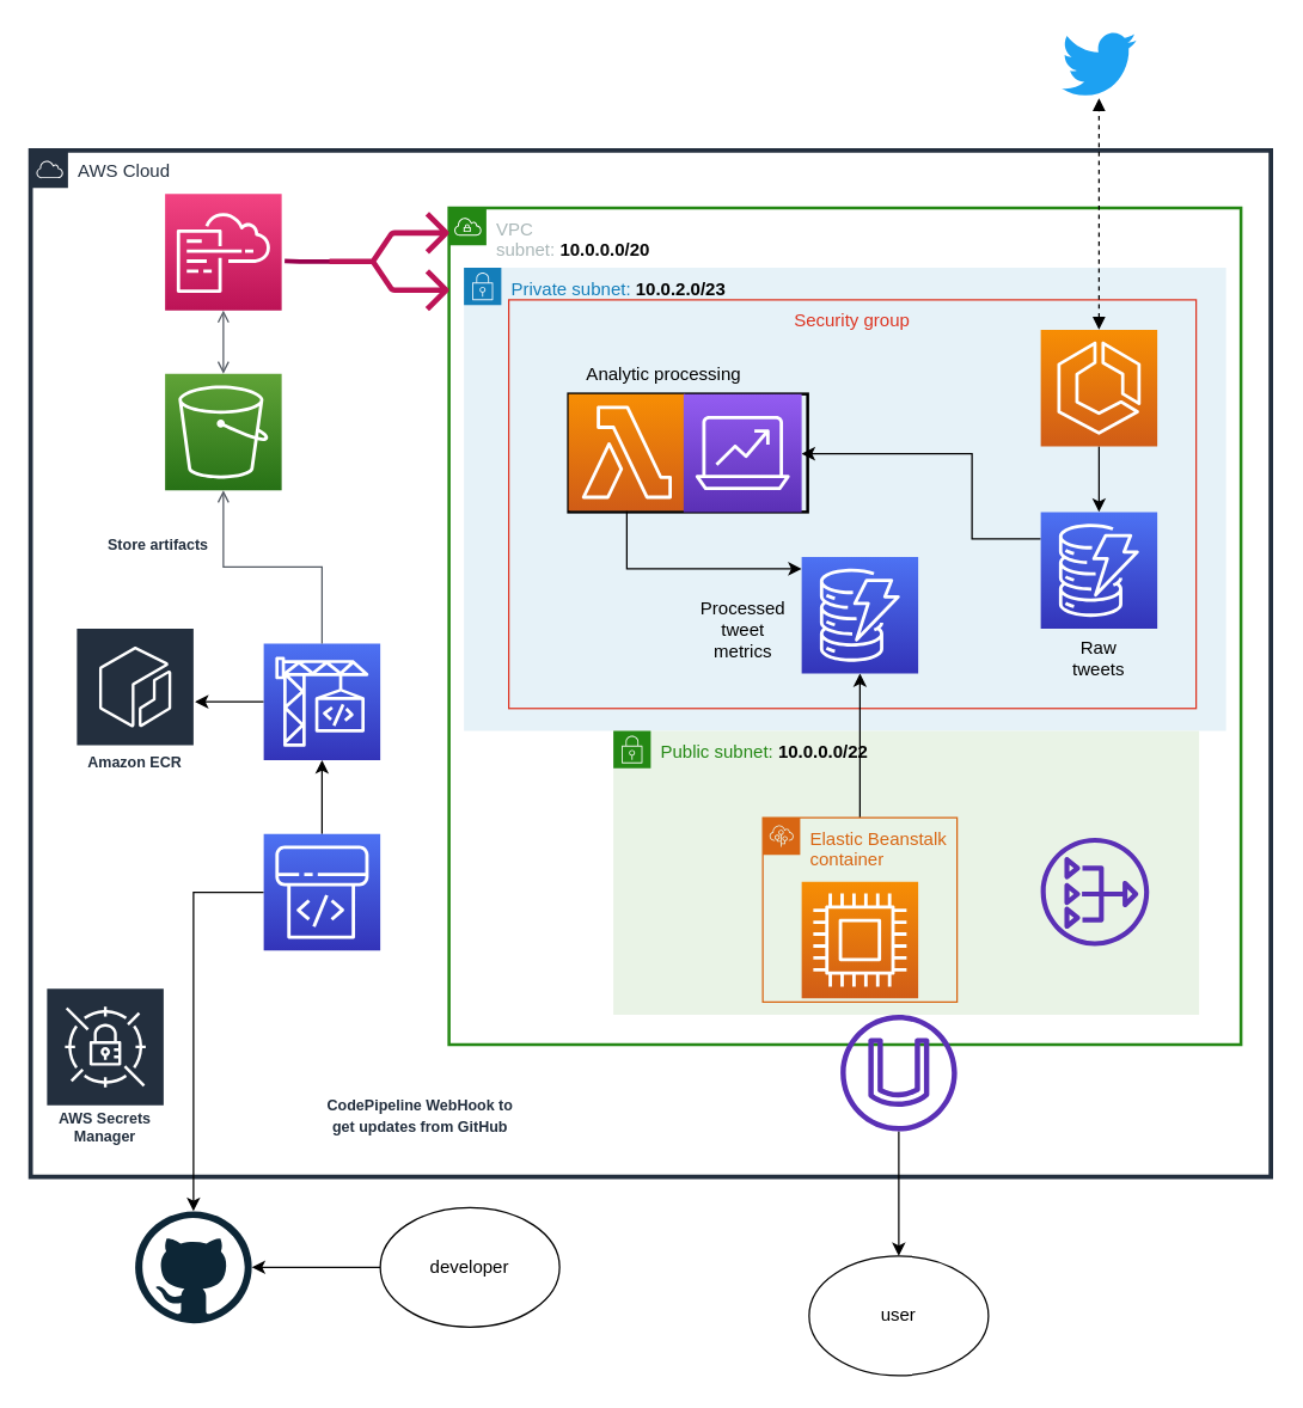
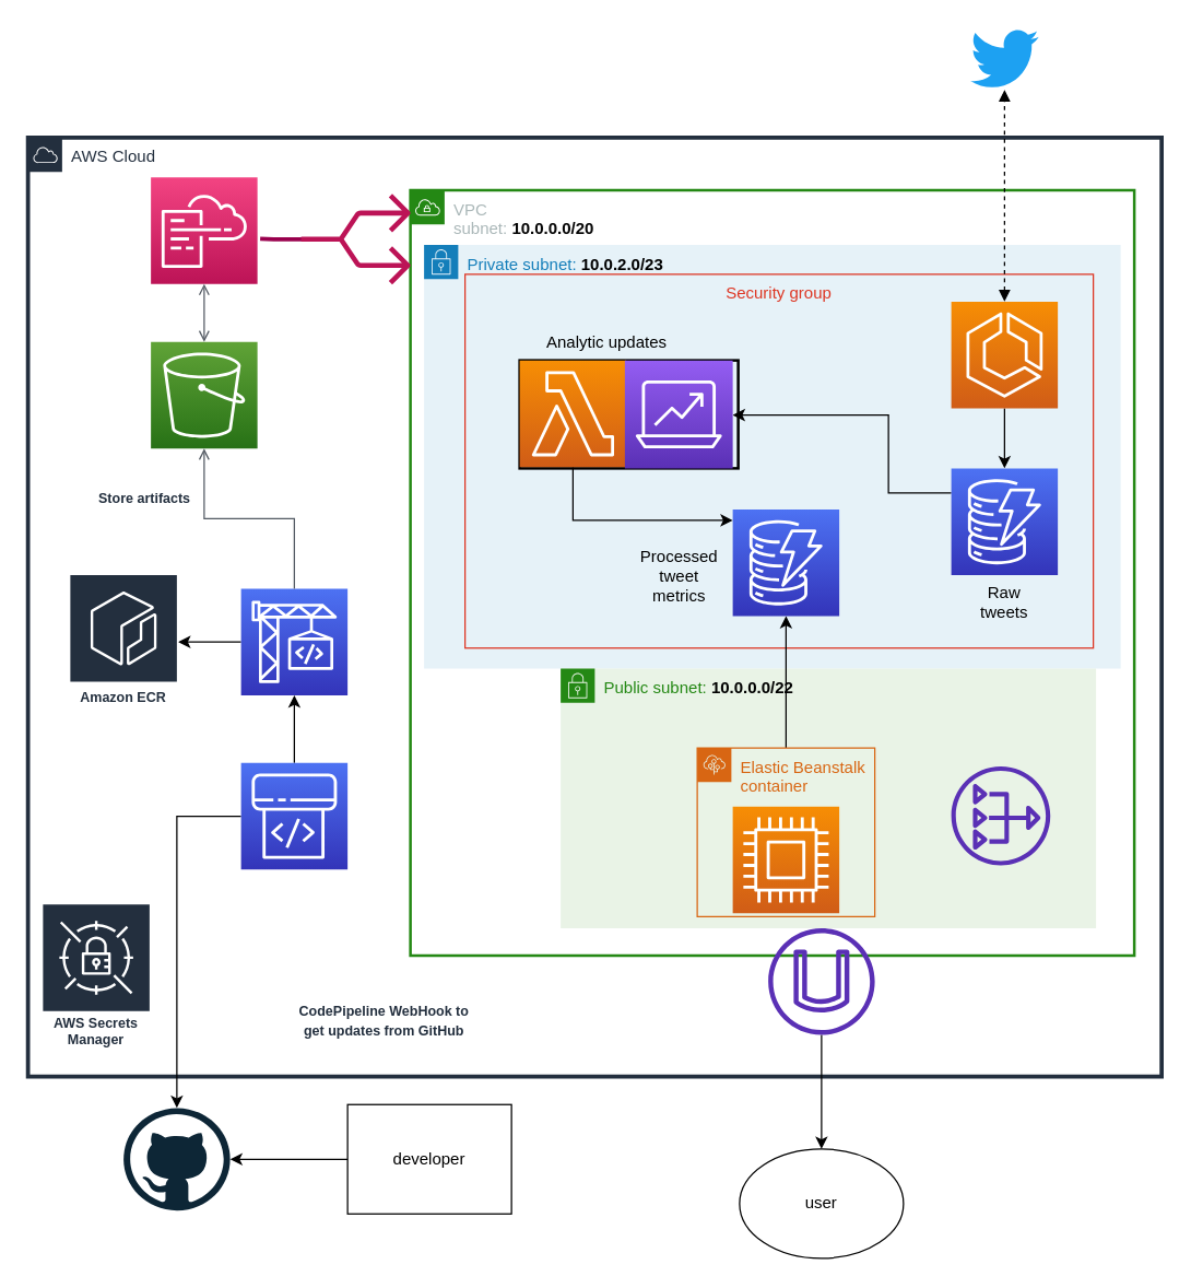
- <mxCell id="46" value="Analytic processing" style="text;html=1;strokeColor=none;fillColor=none;align=center;verticalAlign=middle;whiteSpace=wrap;rounded=0;" vertex="1" parent="1"><mxGeometry x="374" y="240" width="140" height="20" as="geometry" /></mxCell>
+ <mxCell id="46" value="Analytic updates" style="text;html=1;strokeColor=none;fillColor=none;align=center;verticalAlign=middle;whiteSpace=wrap;rounded=0;" vertex="1" parent="1"><mxGeometry x="374" y="240" width="140" height="20" as="geometry" /></mxCell>
- <mxCell id="12" value="developer" style="ellipse;whiteSpace=wrap;html=1;" parent="1" vertex="1"><mxGeometry x="254" y="807.5" width="120" height="80" as="geometry" /></mxCell>
+ <mxCell id="12" value="developer" style="whiteSpace=wrap;html=1;rounded=0;" parent="1" vertex="1"><mxGeometry x="254" y="807.5" width="120" height="80" as="geometry" /></mxCell>
